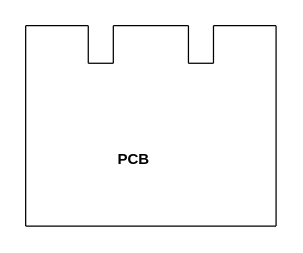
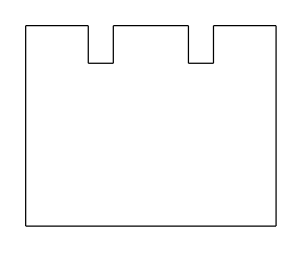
- <mxCell id="14" value="&lt;b&gt;PCB&lt;/b&gt;" style="text;html=1;align=center;verticalAlign=middle;resizable=0;points=[];autosize=1;" vertex="1" parent="1"><mxGeometry x="86" y="117" width="40" height="20" as="geometry" /></mxCell>
